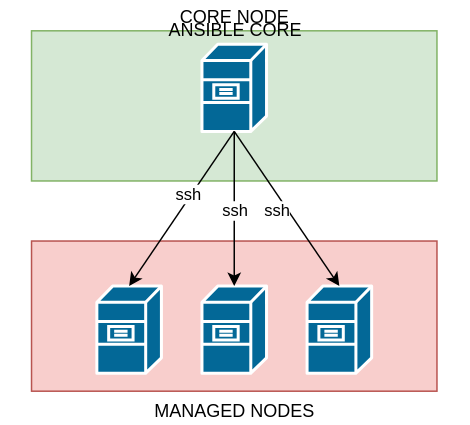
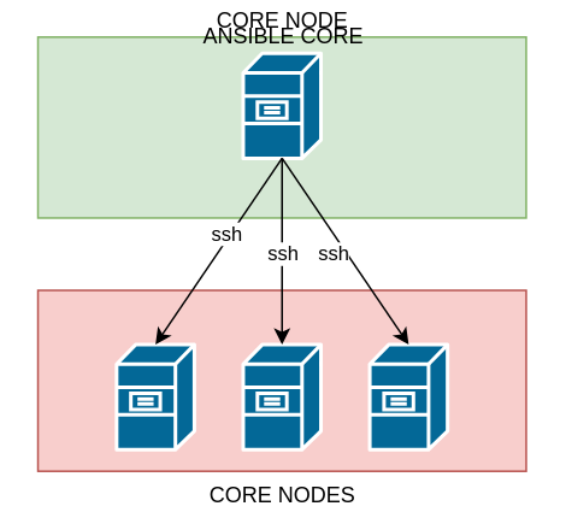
- <mxCell id="3" value="MANAGED NODES" style="rounded=0;whiteSpace=wrap;html=1;labelPosition=center;verticalLabelPosition=bottom;align=center;verticalAlign=top;fillColor=#f8cecc;strokeColor=#b85450;" vertex="1" parent="1"><mxGeometry x="20.5" y="160" width="270" height="100" as="geometry" /></mxCell>
+ <mxCell id="3" value="CORE NODES" style="rounded=0;whiteSpace=wrap;html=1;labelPosition=center;verticalLabelPosition=bottom;align=center;verticalAlign=top;fillColor=#f8cecc;strokeColor=#b85450;" vertex="1" parent="1"><mxGeometry x="20.5" y="160" width="270" height="100" as="geometry" /></mxCell>
